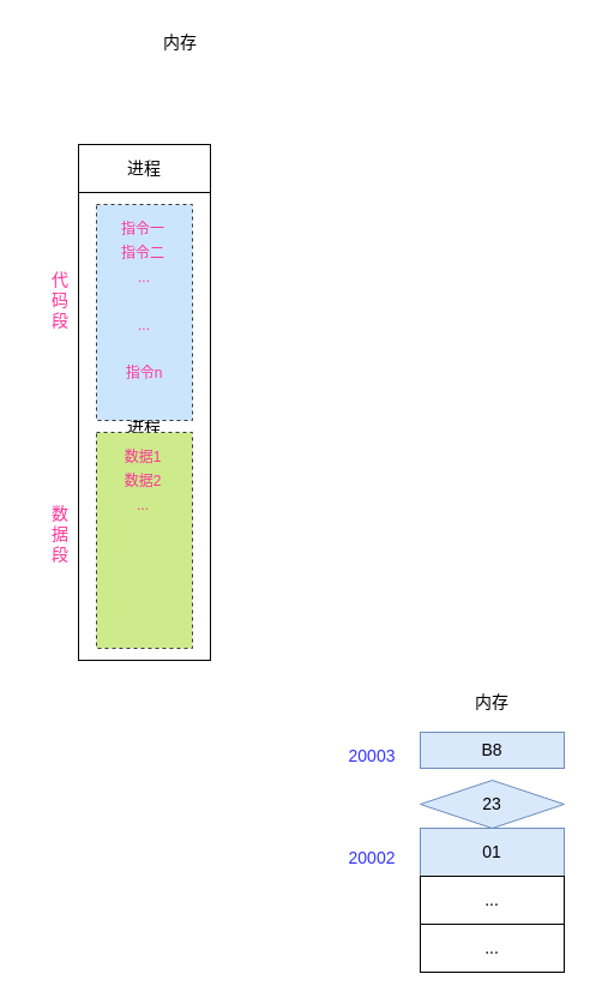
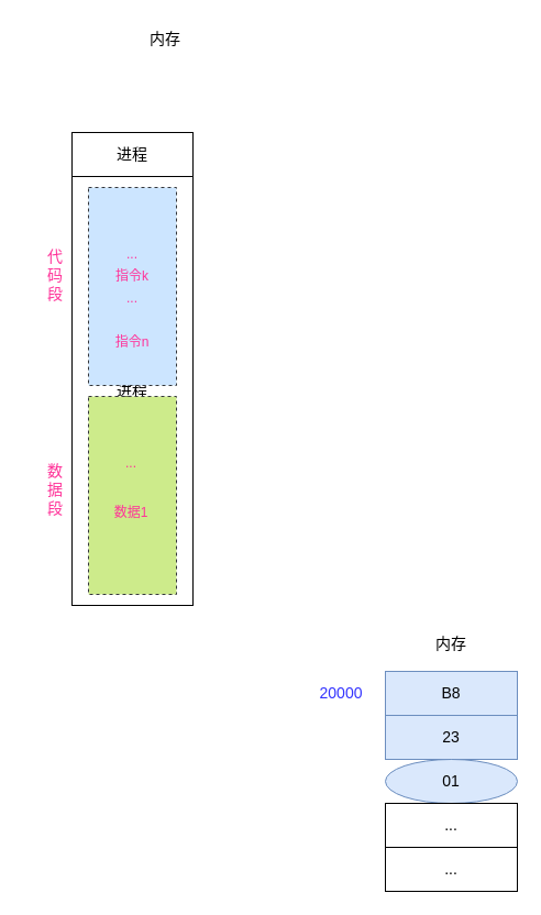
- <mxCell id="13" value="&lt;font style=&quot;font-size: 12px;&quot;&gt;指令一&lt;/font&gt;" style="text;html=1;strokeColor=none;fillColor=none;align=center;verticalAlign=middle;whiteSpace=wrap;rounded=0;dashed=1;fontSize=14;fontColor=#FF3399;" vertex="1" parent="1"><mxGeometry x="89" y="180" width="60" height="20" as="geometry" /></mxCell>
- <mxCell id="16" value="&lt;font style=&quot;font-size: 12px;&quot;&gt;指令二&lt;/font&gt;" style="text;html=1;strokeColor=none;fillColor=none;align=center;verticalAlign=middle;whiteSpace=wrap;rounded=0;dashed=1;fontSize=14;fontColor=#FF3399;" vertex="1" parent="1"><mxGeometry x="89" y="200" width="60" height="20" as="geometry" /></mxCell>
+ <mxCell id="18" value="&lt;span style=&quot;font-size: 12px;&quot;&gt;指令k&lt;/span&gt;" style="text;html=1;strokeColor=none;fillColor=none;align=center;verticalAlign=middle;whiteSpace=wrap;rounded=0;dashed=1;fontSize=14;fontColor=#FF3399;" vertex="1" parent="1"><mxGeometry x="90" y="240" width="60" height="20" as="geometry" /></mxCell>
- <mxCell id="21" value="&lt;span style=&quot;font-size: 12px;&quot;&gt;数据1&lt;/span&gt;" style="text;html=1;strokeColor=none;fillColor=none;align=center;verticalAlign=middle;whiteSpace=wrap;rounded=0;dashed=1;fontSize=14;fontColor=#FF3399;" vertex="1" parent="1"><mxGeometry x="89" y="370" width="60" height="20" as="geometry" /></mxCell>
+ <mxCell id="21" value="&lt;span style=&quot;font-size: 12px;&quot;&gt;数据1&lt;/span&gt;" style="text;html=1;strokeColor=none;fillColor=none;align=center;verticalAlign=middle;whiteSpace=wrap;rounded=0;dashed=1;fontSize=14;fontColor=#FF3399;" vertex="1" parent="1"><mxGeometry x="89" y="455" width="60" height="20" as="geometry" /></mxCell>
- <mxCell id="22" value="&lt;span style=&quot;font-size: 12px;&quot;&gt;数据2&lt;/span&gt;" style="text;html=1;strokeColor=none;fillColor=none;align=center;verticalAlign=middle;whiteSpace=wrap;rounded=0;dashed=1;fontSize=14;fontColor=#FF3399;" vertex="1" parent="1"><mxGeometry x="89" y="390" width="60" height="20" as="geometry" /></mxCell>
- <mxCell id="3" value="B8" style="rounded=0;whiteSpace=wrap;html=1;fontSize=14;fillColor=#dae8fc;strokeColor=#6c8ebf;gradientColor=none;" vertex="1" parent="1"><mxGeometry x="350" y="610" width="120" height="30" as="geometry" /></mxCell>
+ <mxCell id="3" value="B8" style="rounded=0;whiteSpace=wrap;html=1;fontSize=14;fillColor=#dae8fc;strokeColor=#6c8ebf;gradientColor=none;" vertex="1" parent="1"><mxGeometry x="350" y="610" width="120" height="40" as="geometry" /></mxCell>
- <mxCell id="9" value="20003" style="text;html=1;strokeColor=none;fillColor=none;align=center;verticalAlign=middle;whiteSpace=wrap;rounded=0;fontSize=14;fontColor=#3333FF;" vertex="1" parent="1"><mxGeometry x="280" y="615" width="60" height="30" as="geometry" /></mxCell>
+ <mxCell id="9" value="20000" style="text;html=1;strokeColor=none;fillColor=none;align=center;verticalAlign=middle;whiteSpace=wrap;rounded=0;fontSize=14;fontColor=#3333FF;" vertex="1" parent="1"><mxGeometry x="280" y="615" width="60" height="30" as="geometry" /></mxCell>
- <mxCell id="4" value="23" style="rhombus;whiteSpace=wrap;html=1;fontSize=14;fillColor=#dae8fc;strokeColor=#6c8ebf;gradientColor=none;" vertex="1" parent="1"><mxGeometry x="350" y="650" width="120" height="40" as="geometry" /></mxCell>
+ <mxCell id="4" value="23" style="rounded=0;whiteSpace=wrap;html=1;fontSize=14;fillColor=#dae8fc;strokeColor=#6c8ebf;gradientColor=none;" vertex="1" parent="1"><mxGeometry x="350" y="650" width="120" height="40" as="geometry" /></mxCell>
- <mxCell id="5" value="01" style="rounded=0;whiteSpace=wrap;html=1;fontSize=14;fillColor=#dae8fc;strokeColor=#6c8ebf;gradientColor=none;" vertex="1" parent="1"><mxGeometry x="350" y="690" width="120" height="40" as="geometry" /></mxCell>
+ <mxCell id="5" value="01" style="ellipse;whiteSpace=wrap;html=1;fontSize=14;fillColor=#dae8fc;strokeColor=#6c8ebf;gradientColor=none;" vertex="1" parent="1"><mxGeometry x="350" y="690" width="120" height="40" as="geometry" /></mxCell>
- <mxCell id="10" value="20002" style="text;html=1;strokeColor=none;fillColor=none;align=center;verticalAlign=middle;whiteSpace=wrap;rounded=0;fontSize=14;fontColor=#3333FF;" vertex="1" parent="1"><mxGeometry x="280" y="700" width="60" height="30" as="geometry" /></mxCell>
